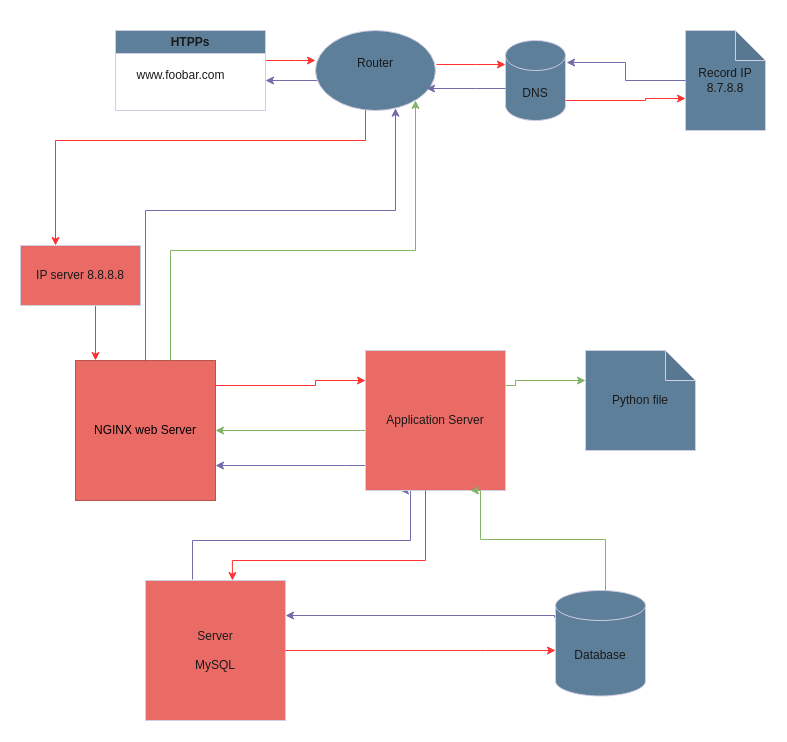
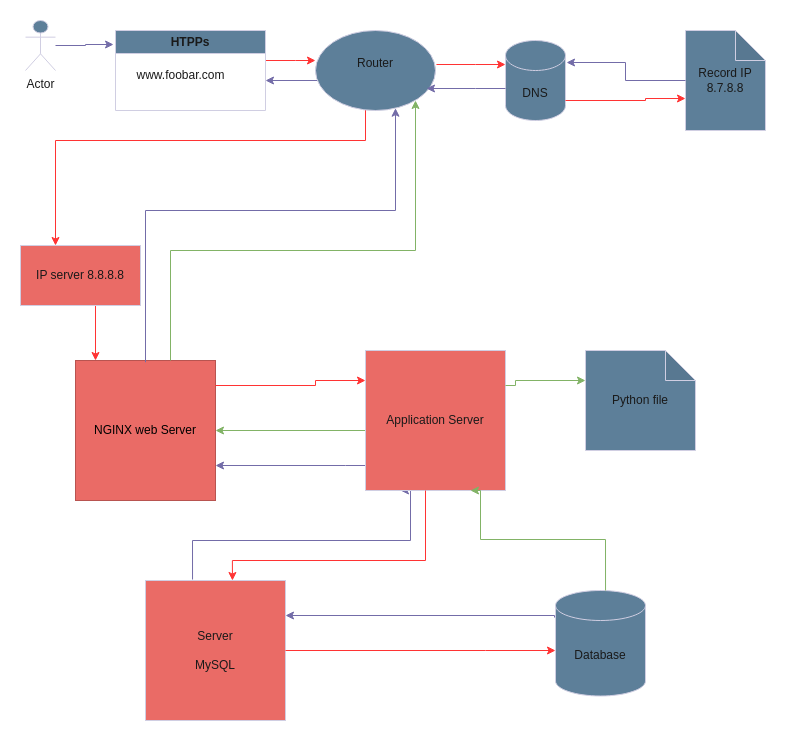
+ <mxCell id="14" value="Actor" style="shape=umlActor;verticalLabelPosition=bottom;verticalAlign=top;html=1;outlineConnect=0;strokeColor=#D0CEE2;fontColor=#1A1A1A;fillColor=#5D7F99;" vertex="1" parent="1"><mxGeometry x="25" y="20" width="30" height="50" as="geometry" /></mxCell>
+ <mxCell id="17" style="edgeStyle=orthogonalEdgeStyle;rounded=0;orthogonalLoop=1;jettySize=auto;html=1;entryX=-0.013;entryY=0.175;entryDx=0;entryDy=0;entryPerimeter=0;strokeColor=#736CA8;fontColor=#1A1A1A;" edge="1" parent="1" source="14" target="3"><mxGeometry relative="1" as="geometry" /></mxCell>
